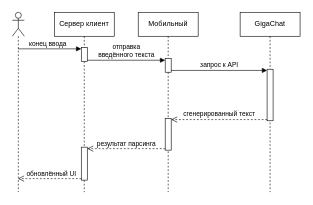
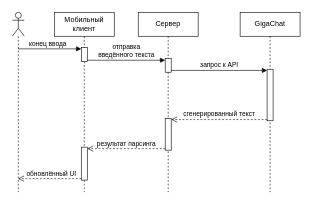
- <mxCell id="2" value="Сервер клиент" style="shape=umlLifeline;perimeter=lifelinePerimeter;whiteSpace=wrap;html=1;container=1;dropTarget=0;collapsible=0;recursiveResize=0;outlineConnect=0;portConstraint=eastwest;newEdgeStyle={&quot;curved&quot;:0,&quot;rounded&quot;:0};" vertex="1" parent="1"><mxGeometry x="90" y="20" width="100" height="300" as="geometry" /></mxCell>
+ <mxCell id="2" value="Мобильный клиент" style="shape=umlLifeline;perimeter=lifelinePerimeter;whiteSpace=wrap;html=1;container=1;dropTarget=0;collapsible=0;recursiveResize=0;outlineConnect=0;portConstraint=eastwest;newEdgeStyle={&quot;curved&quot;:0,&quot;rounded&quot;:0};" vertex="1" parent="1"><mxGeometry x="90" y="20" width="100" height="300" as="geometry" /></mxCell>
- <mxCell id="5" value="Мобильный" style="shape=umlLifeline;perimeter=lifelinePerimeter;whiteSpace=wrap;html=1;container=1;dropTarget=0;collapsible=0;recursiveResize=0;outlineConnect=0;portConstraint=eastwest;newEdgeStyle={&quot;curved&quot;:0,&quot;rounded&quot;:0};size=40;" vertex="1" parent="1"><mxGeometry x="230" y="20" width="100" height="300" as="geometry" /></mxCell>
+ <mxCell id="5" value="Сервер" style="shape=umlLifeline;perimeter=lifelinePerimeter;whiteSpace=wrap;html=1;container=1;dropTarget=0;collapsible=0;recursiveResize=0;outlineConnect=0;portConstraint=eastwest;newEdgeStyle={&quot;curved&quot;:0,&quot;rounded&quot;:0};size=40;" vertex="1" parent="1"><mxGeometry x="230" y="20" width="100" height="300" as="geometry" /></mxCell>
